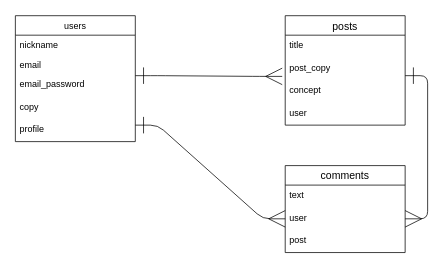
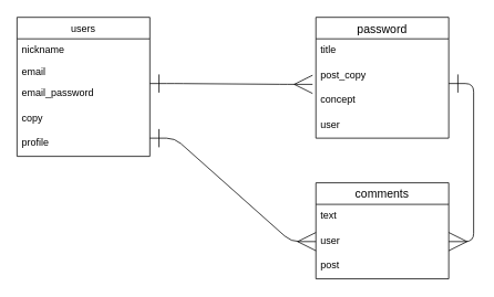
- <mxCell id="8" value="posts" style="swimlane;fontStyle=0;childLayout=stackLayout;horizontal=1;startSize=26;horizontalStack=0;resizeParent=1;resizeParentMax=0;resizeLast=0;collapsible=1;marginBottom=0;align=center;fontSize=14;" vertex="1" parent="1"><mxGeometry x="380" y="20" width="160" height="146" as="geometry" /></mxCell>
+ <mxCell id="8" value="password" style="swimlane;fontStyle=0;childLayout=stackLayout;horizontal=1;startSize=26;horizontalStack=0;resizeParent=1;resizeParentMax=0;resizeLast=0;collapsible=1;marginBottom=0;align=center;fontSize=14;" vertex="1" parent="1"><mxGeometry x="380" y="20" width="160" height="146" as="geometry" /></mxCell>
